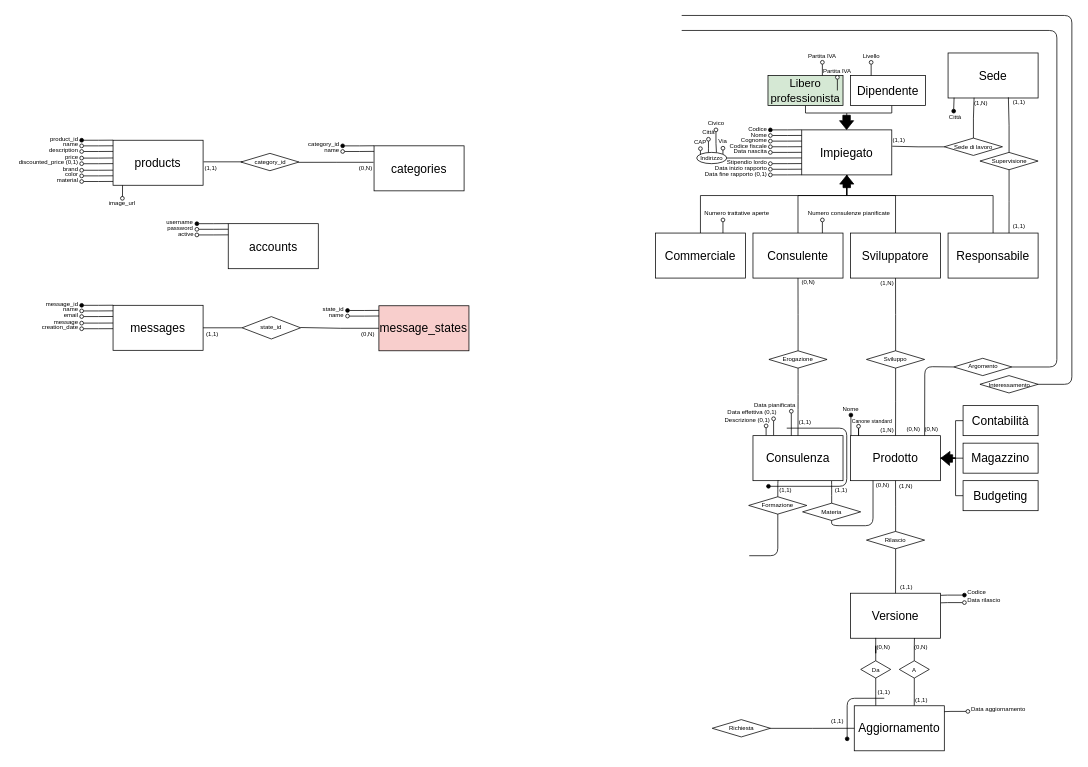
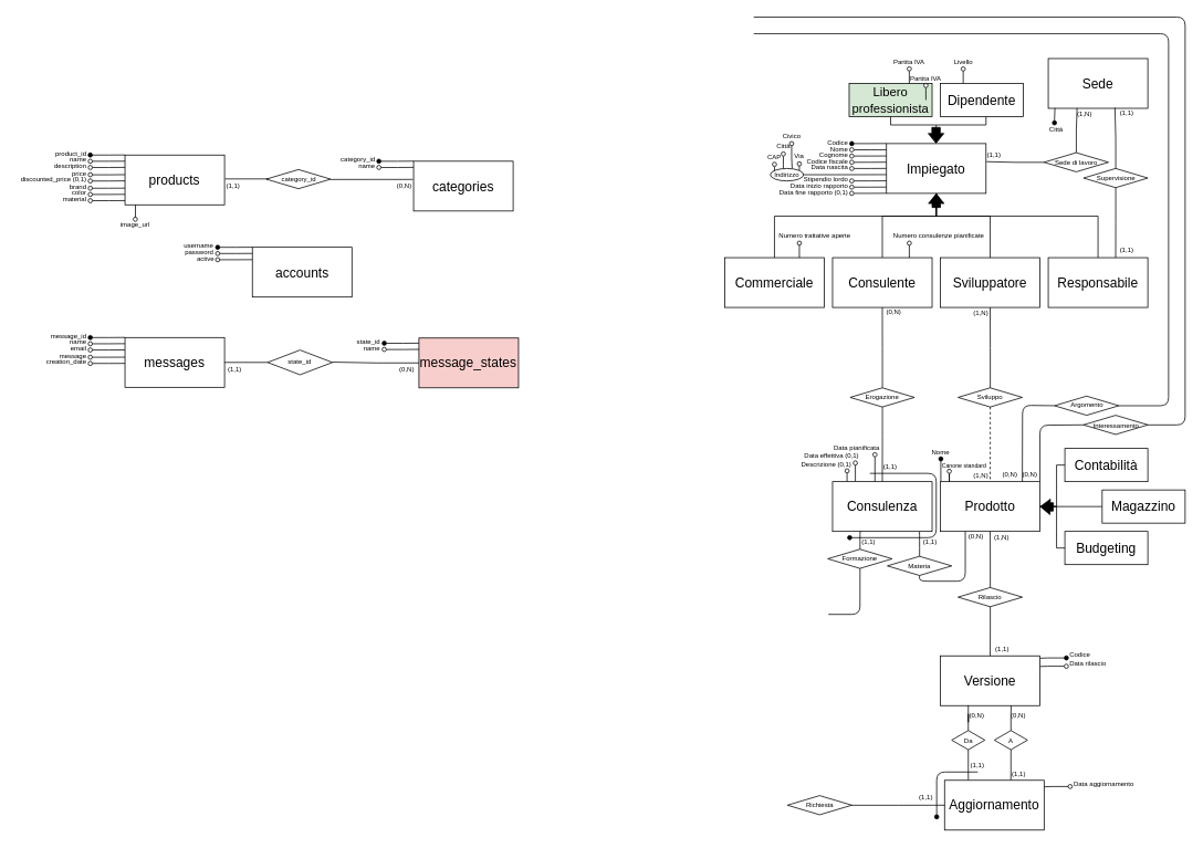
+ <mxCell id="94" value="" style="endArrow=none;html=1;fontFamily=Arial;fontSize=8;strokeWidth=1;fillColor=#000000;exitX=1;exitY=0;exitDx=0;exitDy=0;entryX=0;entryY=0.5;entryDx=0;entryDy=0;" parent="1" source="2" target="167" edge="1"><mxGeometry width="50" height="50" relative="1" as="geometry"><mxPoint x="1278" y="450" as="sourcePoint" /><mxPoint x="1378" y="520" as="targetPoint" /><Array as="points"><mxPoint x="1253" y="512" /></Array></mxGeometry></mxCell>
- <mxCell id="91" style="edgeStyle=orthogonalEdgeStyle;rounded=0;orthogonalLoop=1;jettySize=auto;html=1;entryX=0.5;entryY=0;entryDx=0;entryDy=0;fontFamily=Arial;fontSize=8;endArrow=none;endFill=0;strokeWidth=1;fillColor=#000000;" parent="1" source="93" target="2" edge="1"><mxGeometry relative="1" as="geometry"><Array as="points"><mxPoint x="1194" y="535" /><mxPoint x="1193" y="535" /></Array></mxGeometry></mxCell>
+ <mxCell id="91" style="edgeStyle=orthogonalEdgeStyle;rounded=0;orthogonalLoop=1;jettySize=auto;html=1;entryX=0.5;entryY=0;entryDx=0;entryDy=0;fontFamily=Arial;fontSize=8;endArrow=none;endFill=0;strokeWidth=1;fillColor=#000000;dashed=1;" parent="1" source="93" target="2" edge="1"><mxGeometry relative="1" as="geometry"><Array as="points"><mxPoint x="1194" y="535" /><mxPoint x="1193" y="535" /></Array></mxGeometry></mxCell>
- <mxCell id="23" value="Magazzino" style="rounded=0;whiteSpace=wrap;html=1;fontSize=16;strokeWidth=1;fontStyle=0;fontFamily=Arial;" parent="1" vertex="1"><mxGeometry x="1283" y="590" width="100" height="40" as="geometry" /></mxCell>
+ <mxCell id="23" value="Magazzino" style="rounded=0;whiteSpace=wrap;html=1;fontSize=16;strokeWidth=1;fontStyle=0;fontFamily=Arial;" parent="1" vertex="1"><mxGeometry x="1328" y="590" width="100" height="40" as="geometry" /></mxCell>
